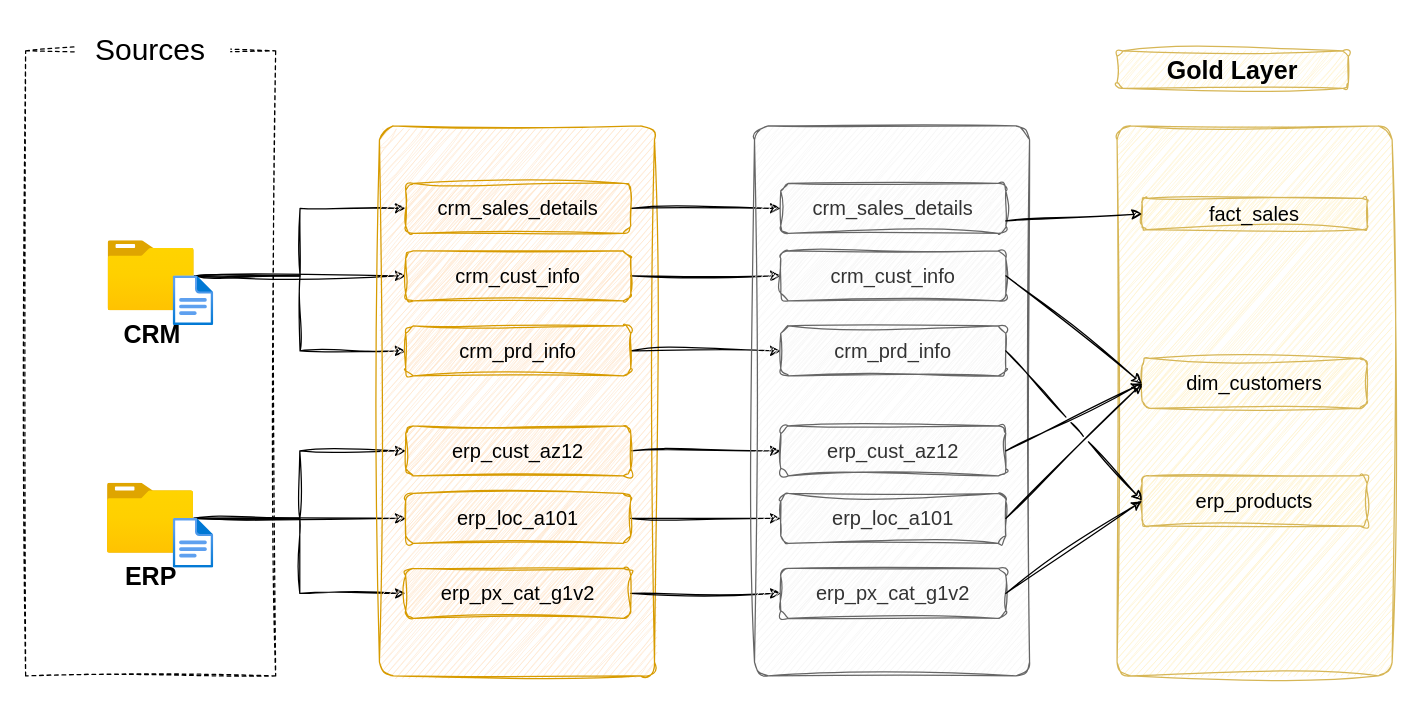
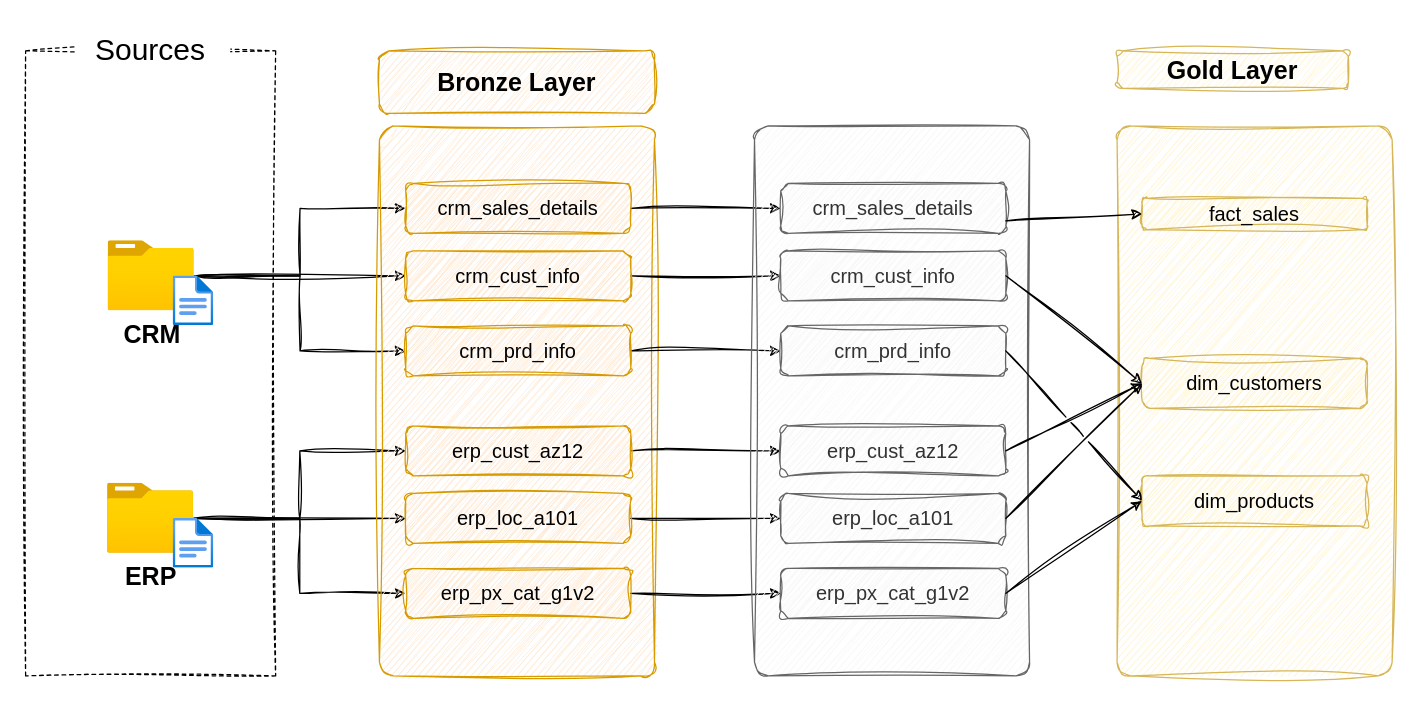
+ <mxCell id="13" value="Bronze Layer" style="rounded=1;whiteSpace=wrap;html=1;fillColor=#ffe6cc;strokeColor=#d79b00;fontSize=20;fontStyle=1;sketch=1;curveFitting=1;jiggle=2;" parent="1" vertex="1"><mxGeometry x="303" y="40" width="220" height="50" as="geometry" /></mxCell>
- <mxCell id="37" value="erp_products" style="rounded=1;whiteSpace=wrap;html=1;fillColor=#fff2cc;strokeColor=#d6b656;fontSize=16;fontStyle=0;sketch=1;curveFitting=1;jiggle=2;" parent="1" vertex="1"><mxGeometry x="913" y="380" width="180" height="40" as="geometry" /></mxCell>
+ <mxCell id="37" value="dim_products" style="rounded=1;whiteSpace=wrap;html=1;fillColor=#fff2cc;strokeColor=#d6b656;fontSize=16;fontStyle=0;sketch=1;curveFitting=1;jiggle=2;" parent="1" vertex="1"><mxGeometry x="913" y="380" width="180" height="40" as="geometry" /></mxCell>
